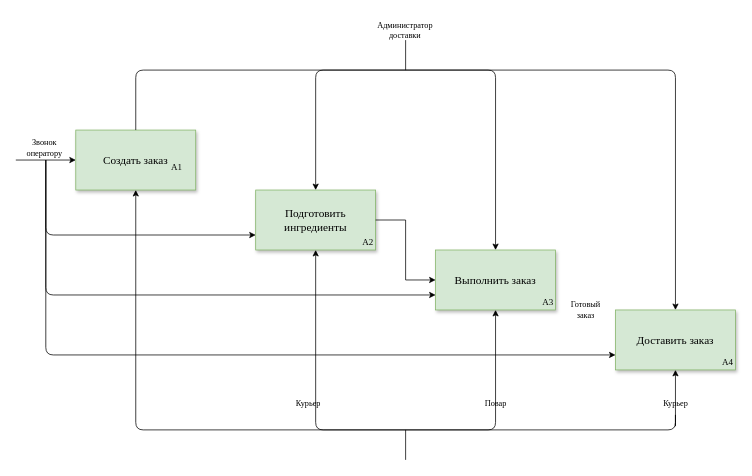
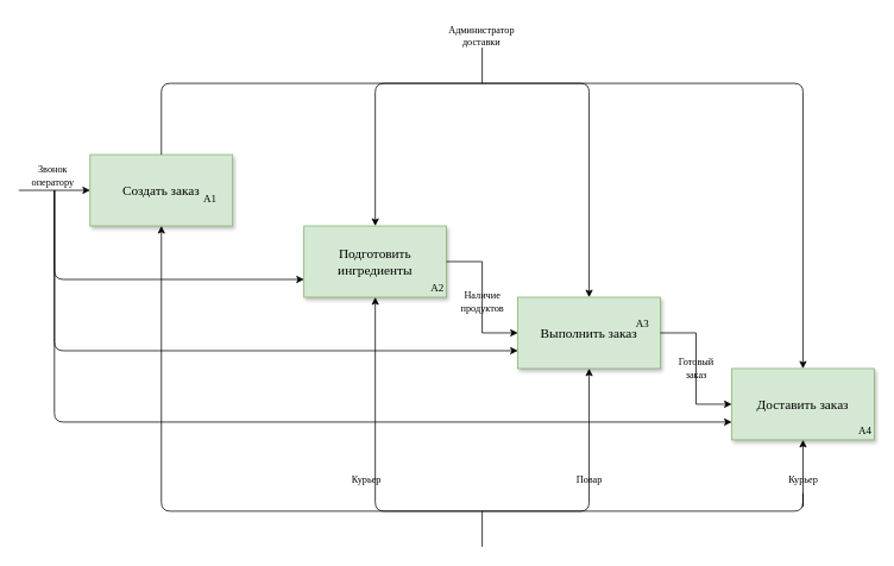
+ <mxCell id="24" value="Наличие&lt;br&gt;продуктов" style="text;html=1;align=center;verticalAlign=middle;resizable=0;points=[];autosize=1;strokeColor=none;fillColor=none;fontSize=11;fontFamily=Times New Roman;" vertex="1" parent="1"><mxGeometry x="505" y="318" width="70" height="40" as="geometry" /></mxCell>
- <mxCell id="20" value="A3" style="text;html=1;strokeColor=none;fillColor=none;align=center;verticalAlign=middle;whiteSpace=wrap;rounded=0;fontFamily=Times New Roman;" vertex="1" parent="1"><mxGeometry x="720" y="393" width="20" height="20" as="geometry" /></mxCell>
+ <mxCell id="20" value="A3" style="text;html=1;strokeColor=none;fillColor=none;align=center;verticalAlign=middle;whiteSpace=wrap;rounded=0;fontFamily=Times New Roman;" vertex="1" parent="1"><mxGeometry x="710" y="353" width="20" height="20" as="geometry" /></mxCell>
+ <mxCell id="7" value="" style="endArrow=classic;html=1;rounded=0;fontFamily=Times New Roman;fontSize=15;exitX=1;exitY=0.5;exitDx=0;exitDy=0;entryX=0;entryY=0.5;entryDx=0;entryDy=0;edgeStyle=orthogonalEdgeStyle;" edge="1" parent="1" source="4" target="5"><mxGeometry width="50" height="50" relative="1" as="geometry"><mxPoint x="440" y="443" as="sourcePoint" /><mxPoint x="490" y="393" as="targetPoint" /></mxGeometry></mxCell>
